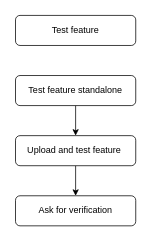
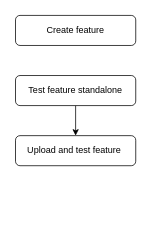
- <mxCell id="2" value="Test feature" style="rounded=1;whiteSpace=wrap;html=1;" parent="1" vertex="1"><mxGeometry x="20" y="20" width="160" height="40" as="geometry" /></mxCell>
+ <mxCell id="2" value="Create feature" style="rounded=1;whiteSpace=wrap;html=1;" parent="1" vertex="1"><mxGeometry x="20" y="20" width="160" height="40" as="geometry" /></mxCell>
- <mxCell id="5" style="edgeStyle=none;html=1;" parent="1" source="6" target="7" edge="1"><mxGeometry relative="1" as="geometry" /></mxCell>
- <mxCell id="7" value="Ask for verification" style="rounded=1;whiteSpace=wrap;html=1;" parent="1" vertex="1"><mxGeometry x="20" y="260" width="160" height="40" as="geometry" /></mxCell>
